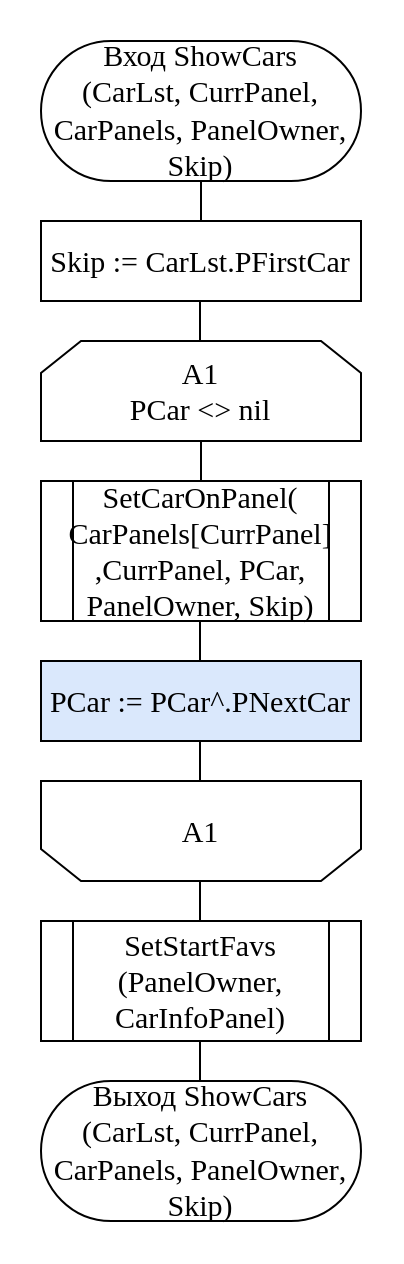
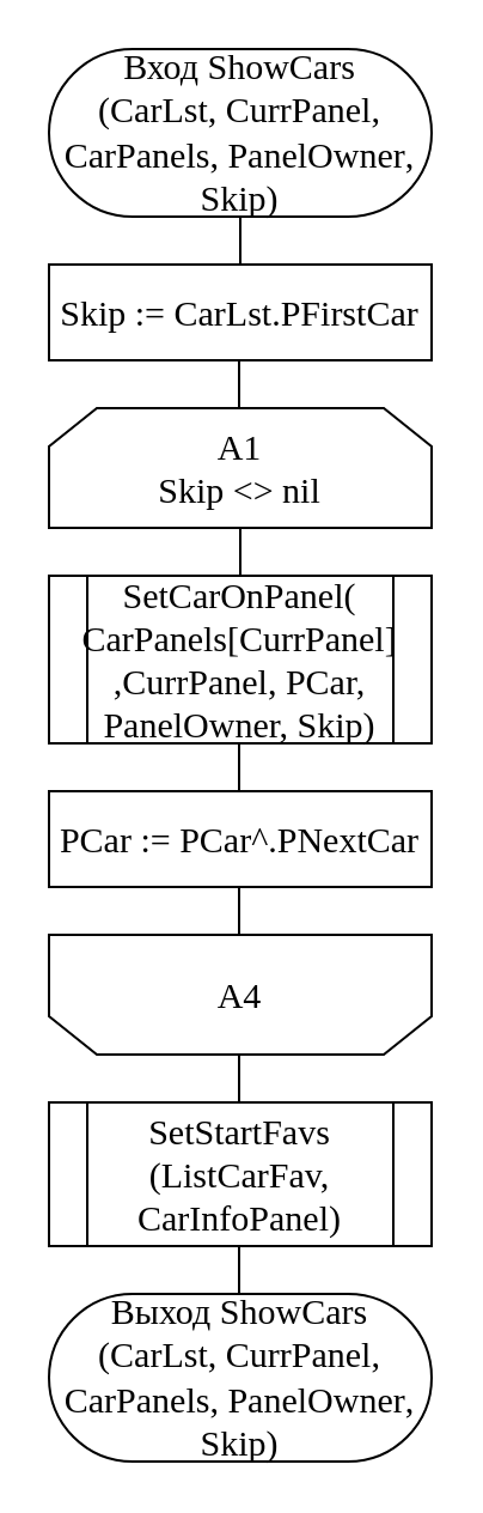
- <mxCell id="12" value="А1&lt;br style=&quot;font-size: 15px;&quot;&gt;PCar &amp;lt;&amp;gt; nil" style="shape=loopLimit;whiteSpace=wrap;html=1;fontSize=15;rounded=0;fontFamily=Times New Roman;" vertex="1" parent="1"><mxGeometry x="20" y="170" width="160" height="50" as="geometry" /></mxCell>
+ <mxCell id="12" value="А1&lt;br style=&quot;font-size: 15px;&quot;&gt;Skip &amp;lt;&amp;gt; nil" style="shape=loopLimit;whiteSpace=wrap;html=1;fontSize=15;rounded=0;fontFamily=Times New Roman;" vertex="1" parent="1"><mxGeometry x="20" y="170" width="160" height="50" as="geometry" /></mxCell>
- <mxCell id="6" value="PCar := PCar^.PNextCar" style="rounded=0;whiteSpace=wrap;html=1;fontSize=15;fontFamily=Times New Roman;fillColor=#dae8fc;" vertex="1" parent="1"><mxGeometry x="20" y="330" width="160" height="40" as="geometry" /></mxCell>
+ <mxCell id="6" value="PCar := PCar^.PNextCar" style="rounded=0;whiteSpace=wrap;html=1;fontSize=15;fontFamily=Times New Roman;" vertex="1" parent="1"><mxGeometry x="20" y="330" width="160" height="40" as="geometry" /></mxCell>
- <mxCell id="14" value="А1" style="shape=loopLimit;whiteSpace=wrap;html=1;fontSize=15;flipV=1;rounded=0;fontFamily=Times New Roman;" vertex="1" parent="1"><mxGeometry x="20" y="390" width="160" height="50" as="geometry" /></mxCell>
+ <mxCell id="14" value="А4" style="shape=loopLimit;whiteSpace=wrap;html=1;fontSize=15;flipV=1;rounded=0;fontFamily=Times New Roman;" vertex="1" parent="1"><mxGeometry x="20" y="390" width="160" height="50" as="geometry" /></mxCell>
- <mxCell id="15" value="SetStartFavs&lt;br style=&quot;font-size: 15px;&quot;&gt;(PanelOwner, CarInfoPanel)" style="shape=process;whiteSpace=wrap;html=1;backgroundOutline=1;rounded=0;fontFamily=Times New Roman;fontSize=15;" vertex="1" parent="1"><mxGeometry x="20" y="460" width="160" height="60" as="geometry" /></mxCell>
+ <mxCell id="15" value="SetStartFavs&lt;br style=&quot;font-size: 15px;&quot;&gt;(ListCarFav, CarInfoPanel)" style="shape=process;whiteSpace=wrap;html=1;backgroundOutline=1;rounded=0;fontFamily=Times New Roman;fontSize=15;" vertex="1" parent="1"><mxGeometry x="20" y="460" width="160" height="60" as="geometry" /></mxCell>
